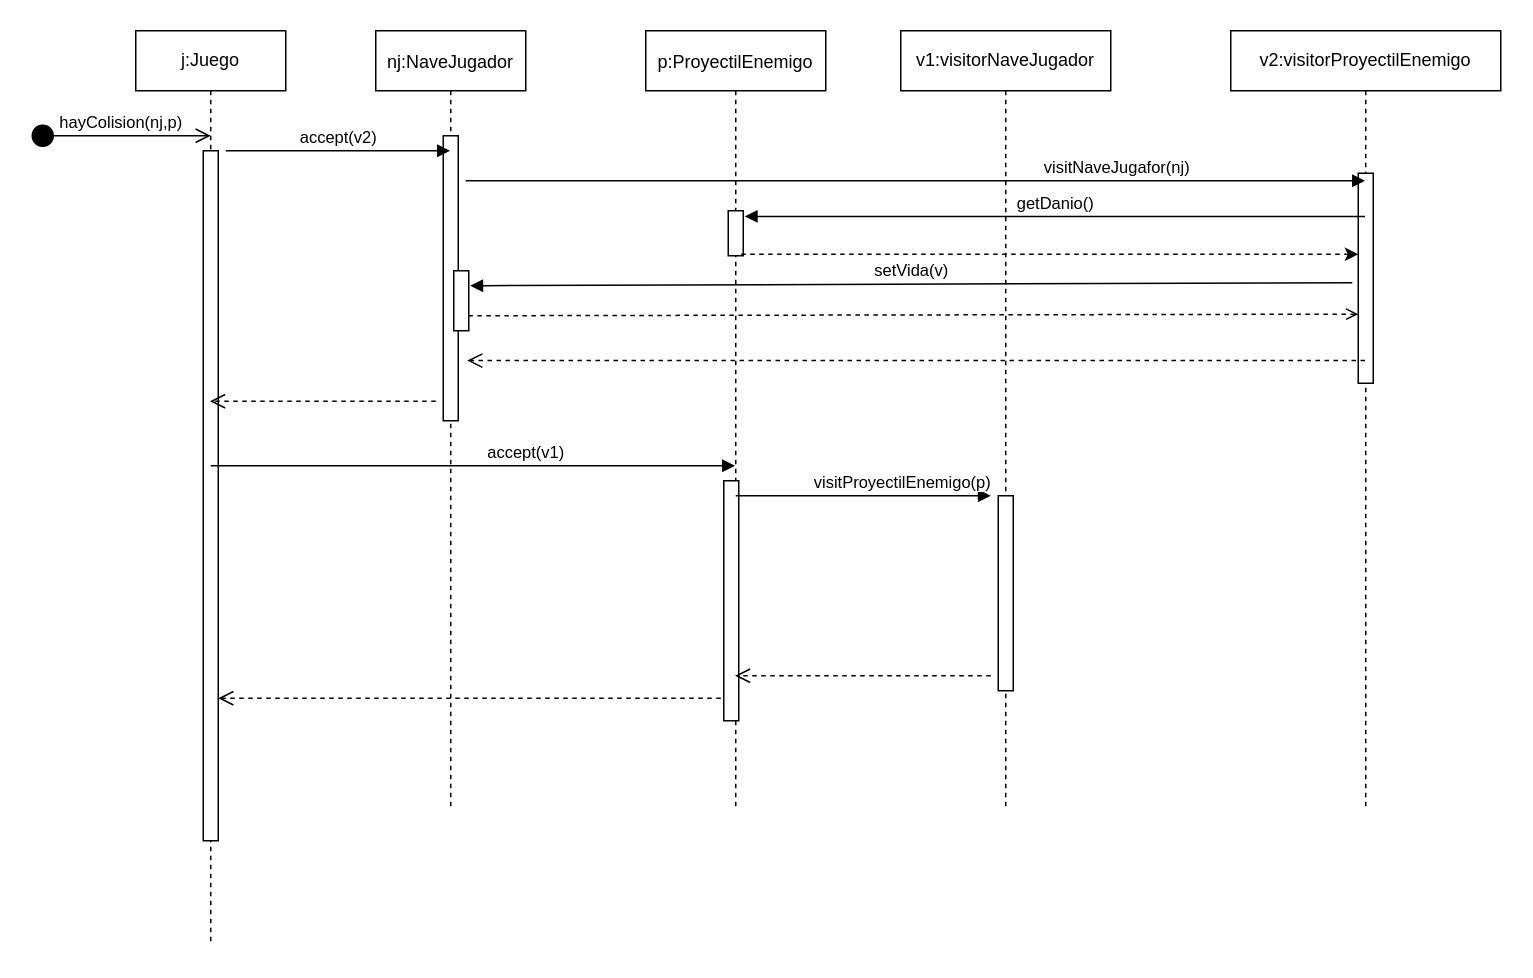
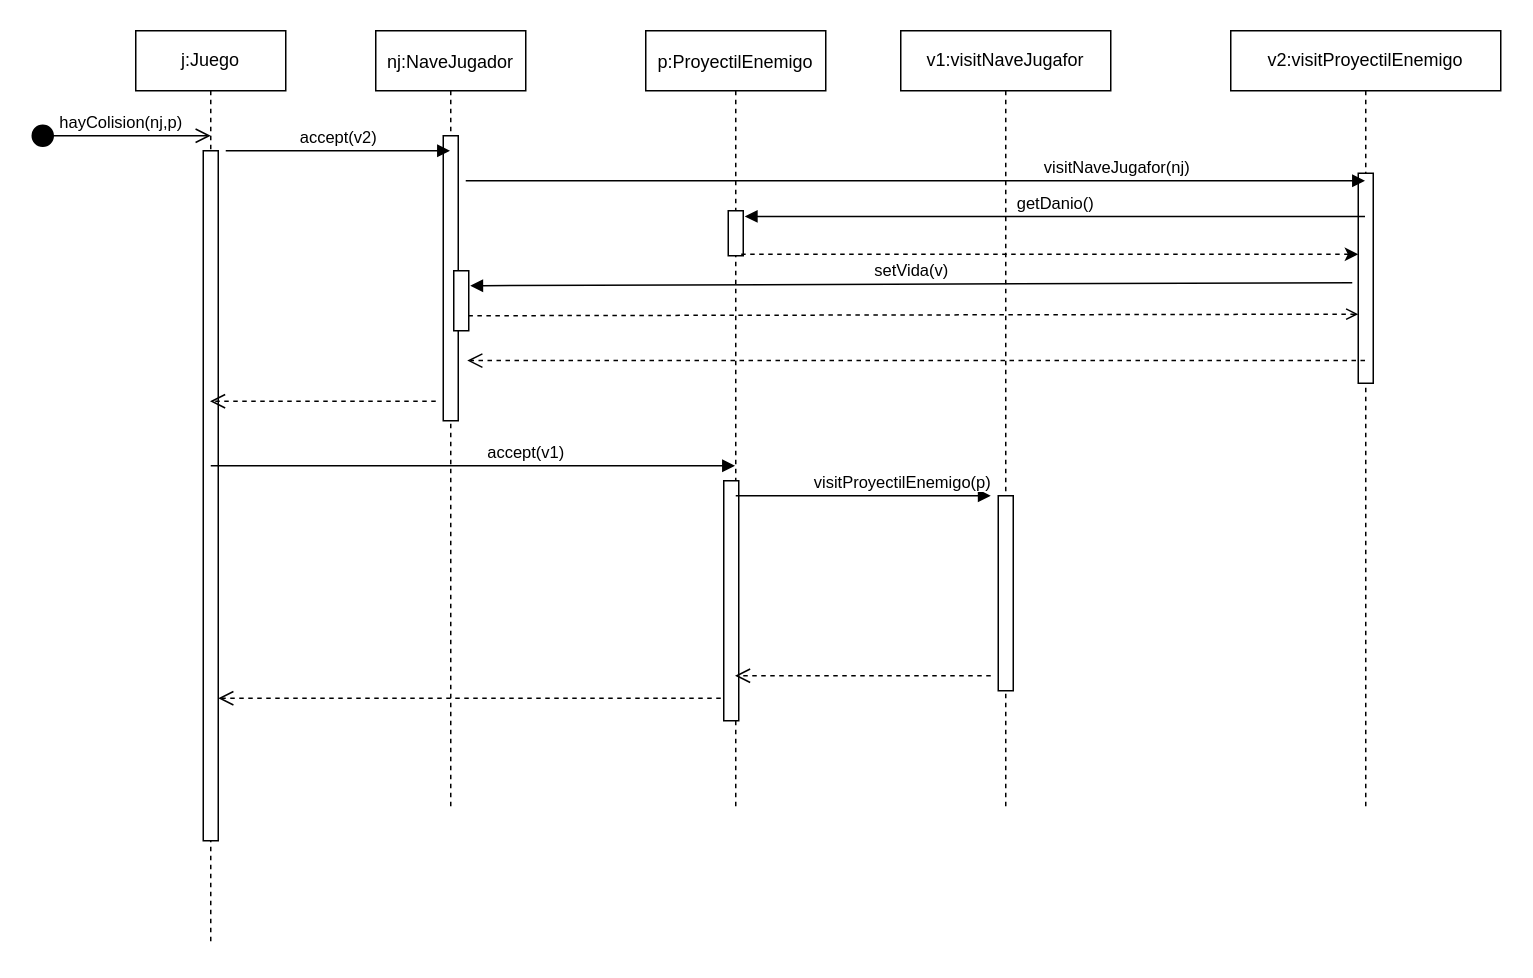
- <mxCell id="10" value="v1:visitorNaveJugador" style="shape=umlLifeline;perimeter=lifelinePerimeter;whiteSpace=wrap;html=1;container=1;collapsible=0;recursiveResize=0;outlineConnect=0;" parent="1" vertex="1"><mxGeometry x="600" y="20" width="140" height="520" as="geometry" /></mxCell>
+ <mxCell id="10" value="v1:visitNaveJugafor" style="shape=umlLifeline;perimeter=lifelinePerimeter;whiteSpace=wrap;html=1;container=1;collapsible=0;recursiveResize=0;outlineConnect=0;" parent="1" vertex="1"><mxGeometry x="600" y="20" width="140" height="520" as="geometry" /></mxCell>
- <mxCell id="12" value="v2:visitorProyectilEnemigo" style="shape=umlLifeline;perimeter=lifelinePerimeter;whiteSpace=wrap;html=1;container=1;collapsible=0;recursiveResize=0;outlineConnect=0;" parent="1" vertex="1"><mxGeometry x="820" y="20" width="180" height="520" as="geometry" /></mxCell>
+ <mxCell id="12" value="v2:visitProyectilEnemigo" style="shape=umlLifeline;perimeter=lifelinePerimeter;whiteSpace=wrap;html=1;container=1;collapsible=0;recursiveResize=0;outlineConnect=0;" parent="1" vertex="1"><mxGeometry x="820" y="20" width="180" height="520" as="geometry" /></mxCell>
